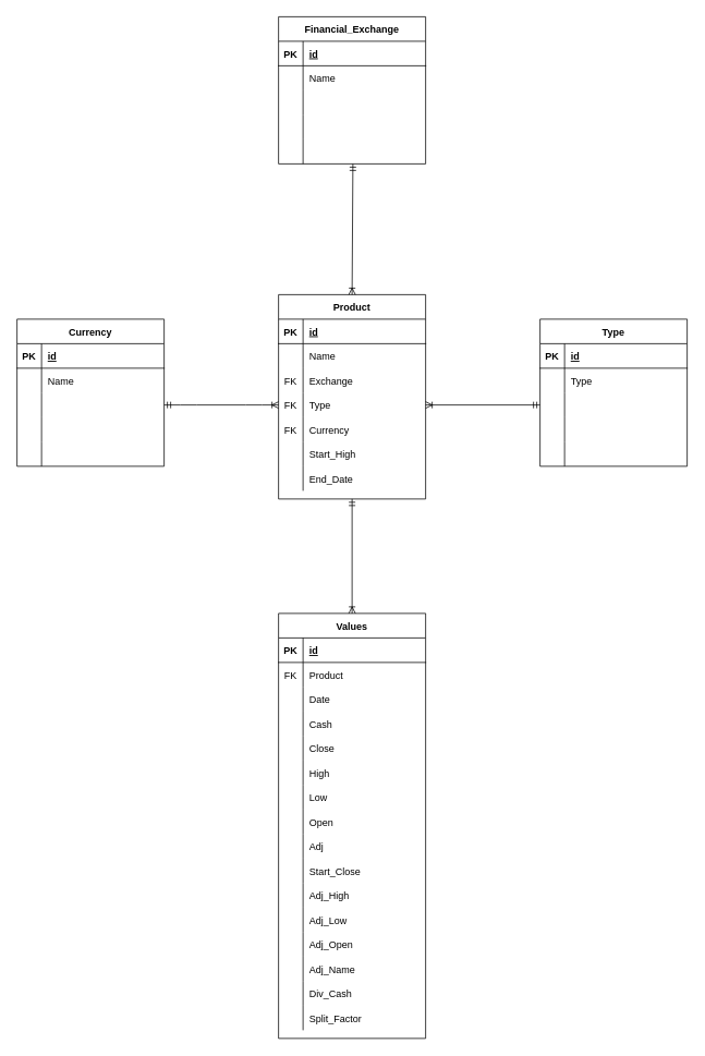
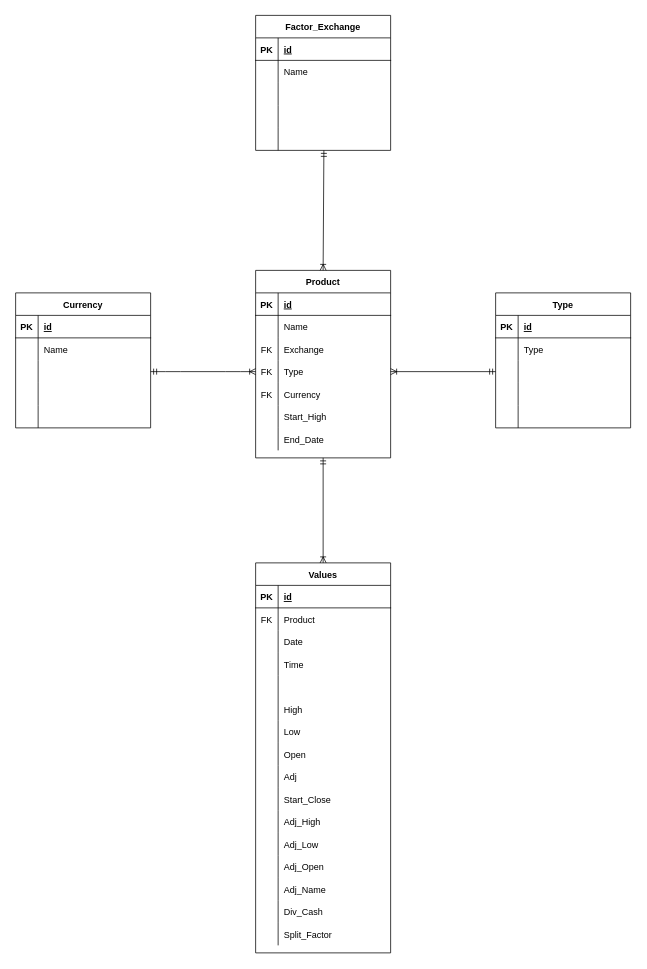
- <mxCell id="24" value="Financial_Exchange" style="shape=table;startSize=30;container=1;collapsible=1;childLayout=tableLayout;fixedRows=1;rowLines=0;fontStyle=1;align=center;resizeLast=1;" vertex="1" parent="1"><mxGeometry x="340" y="20" width="180" height="180" as="geometry" /></mxCell>
+ <mxCell id="24" value="Factor_Exchange" style="shape=table;startSize=30;container=1;collapsible=1;childLayout=tableLayout;fixedRows=1;rowLines=0;fontStyle=1;align=center;resizeLast=1;" vertex="1" parent="1"><mxGeometry x="340" y="20" width="180" height="180" as="geometry" /></mxCell>
- <mxCell id="87" value="Cash" style="shape=partialRectangle;connectable=0;fillColor=none;top=0;left=0;bottom=0;right=0;align=left;spacingLeft=6;overflow=hidden;" vertex="1" parent="85"><mxGeometry x="30" width="150" height="30" as="geometry" /></mxCell>
+ <mxCell id="87" value="Time" style="shape=partialRectangle;connectable=0;fillColor=none;top=0;left=0;bottom=0;right=0;align=left;spacingLeft=6;overflow=hidden;" vertex="1" parent="85"><mxGeometry x="30" width="150" height="30" as="geometry" /></mxCell>
- <mxCell id="90" value="Close" style="shape=partialRectangle;connectable=0;fillColor=none;top=0;left=0;bottom=0;right=0;align=left;spacingLeft=6;overflow=hidden;" vertex="1" parent="88"><mxGeometry x="30" width="150" height="30" as="geometry" /></mxCell>
